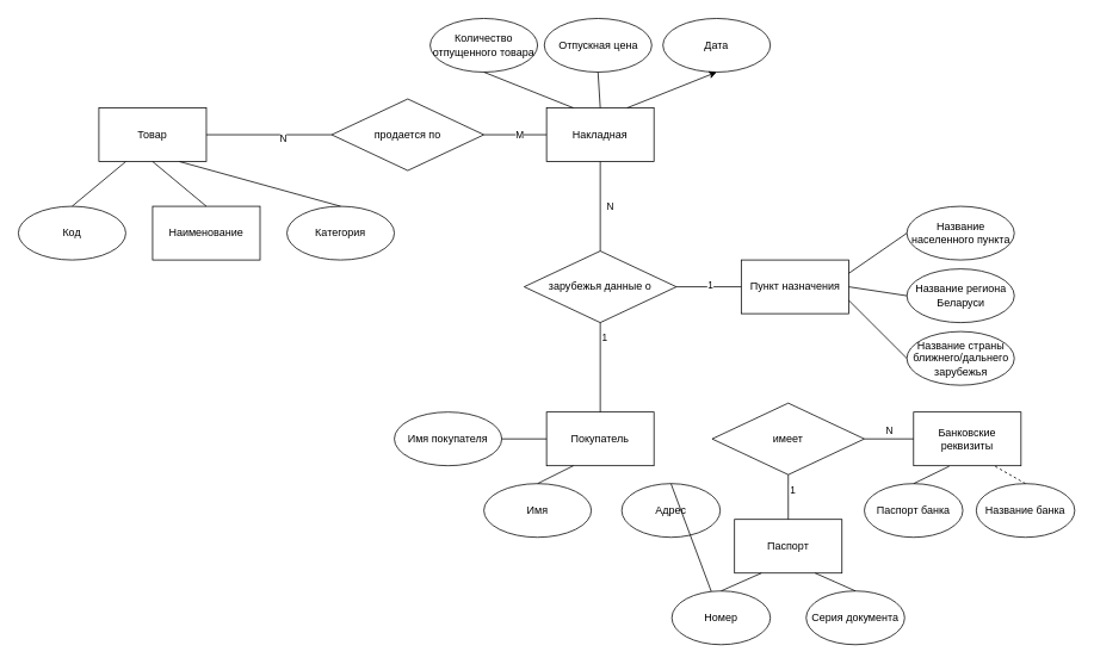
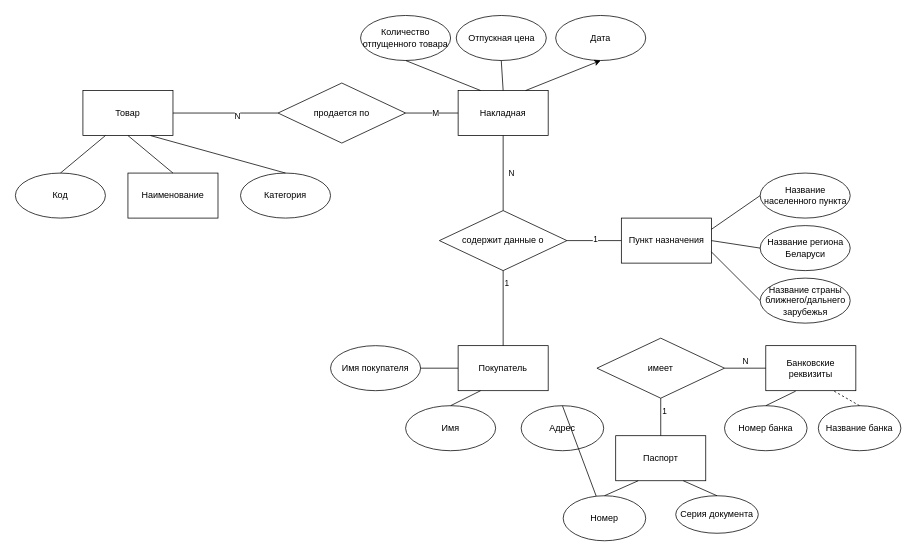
- <mxCell id="13" value="зарубежья данные о" style="rhombus;whiteSpace=wrap;html=1;" parent="1" vertex="1"><mxGeometry x="585" y="280" width="170" height="80" as="geometry" /></mxCell>
+ <mxCell id="13" value="содержит данные о" style="rhombus;whiteSpace=wrap;html=1;" parent="1" vertex="1"><mxGeometry x="585" y="280" width="170" height="80" as="geometry" /></mxCell>
- <mxCell id="16" value="Паспорт банка" style="ellipse;whiteSpace=wrap;html=1;" parent="1" vertex="1"><mxGeometry x="965" y="540" width="110" height="60" as="geometry" /></mxCell>
+ <mxCell id="16" value="Номер банка" style="ellipse;whiteSpace=wrap;html=1;" parent="1" vertex="1"><mxGeometry x="965" y="540" width="110" height="60" as="geometry" /></mxCell>
- <mxCell id="15" value="Серия документа" style="ellipse;whiteSpace=wrap;html=1;" parent="1" vertex="1"><mxGeometry x="900" y="660" width="110" height="60" as="geometry" /></mxCell>
+ <mxCell id="15" value="Серия документа" style="ellipse;whiteSpace=wrap;html=1;" parent="1" vertex="1"><mxGeometry x="900" y="660" width="110" height="50" as="geometry" /></mxCell>
